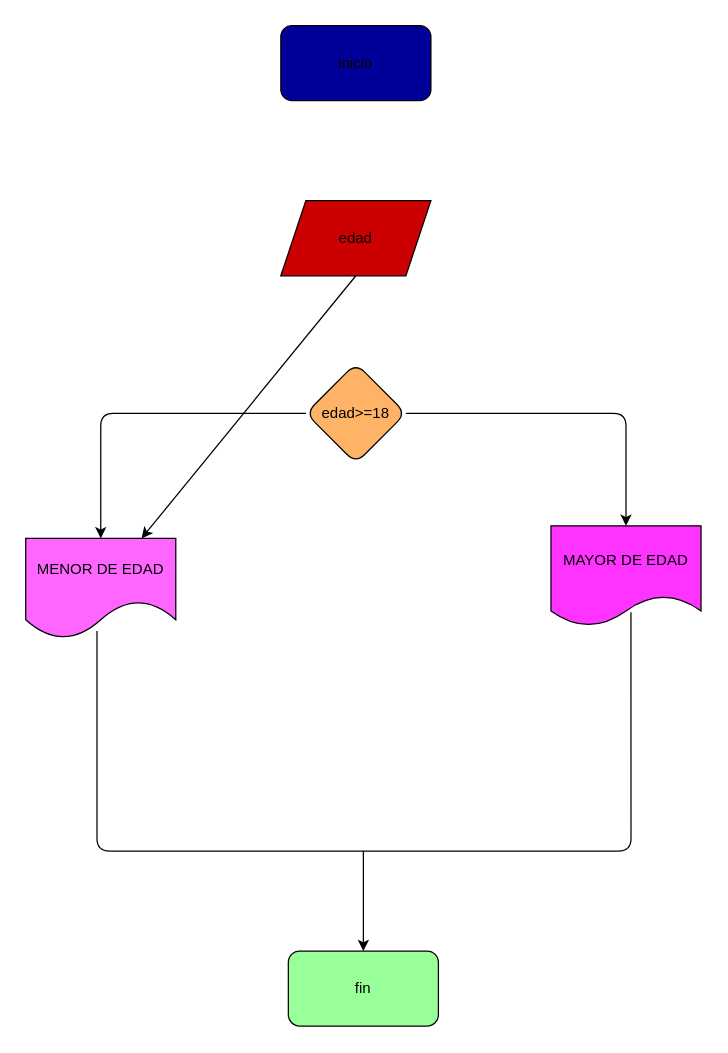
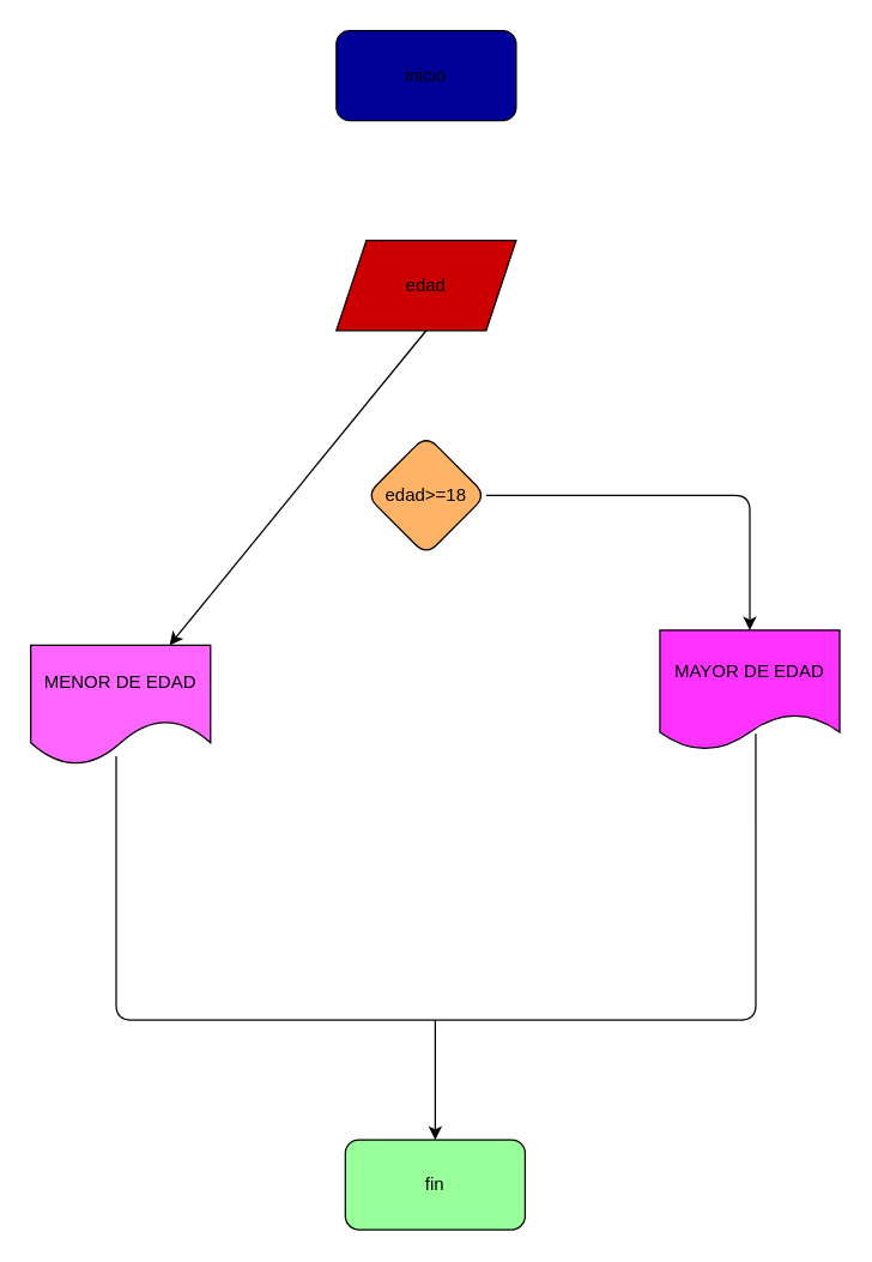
- <mxCell id="5" value="" style="edgeStyle=none;html=1;" edge="1" parent="1" source="6" target="8"><mxGeometry relative="1" as="geometry"><Array as="points"><mxPoint x="80" y="330" /></Array></mxGeometry></mxCell>
